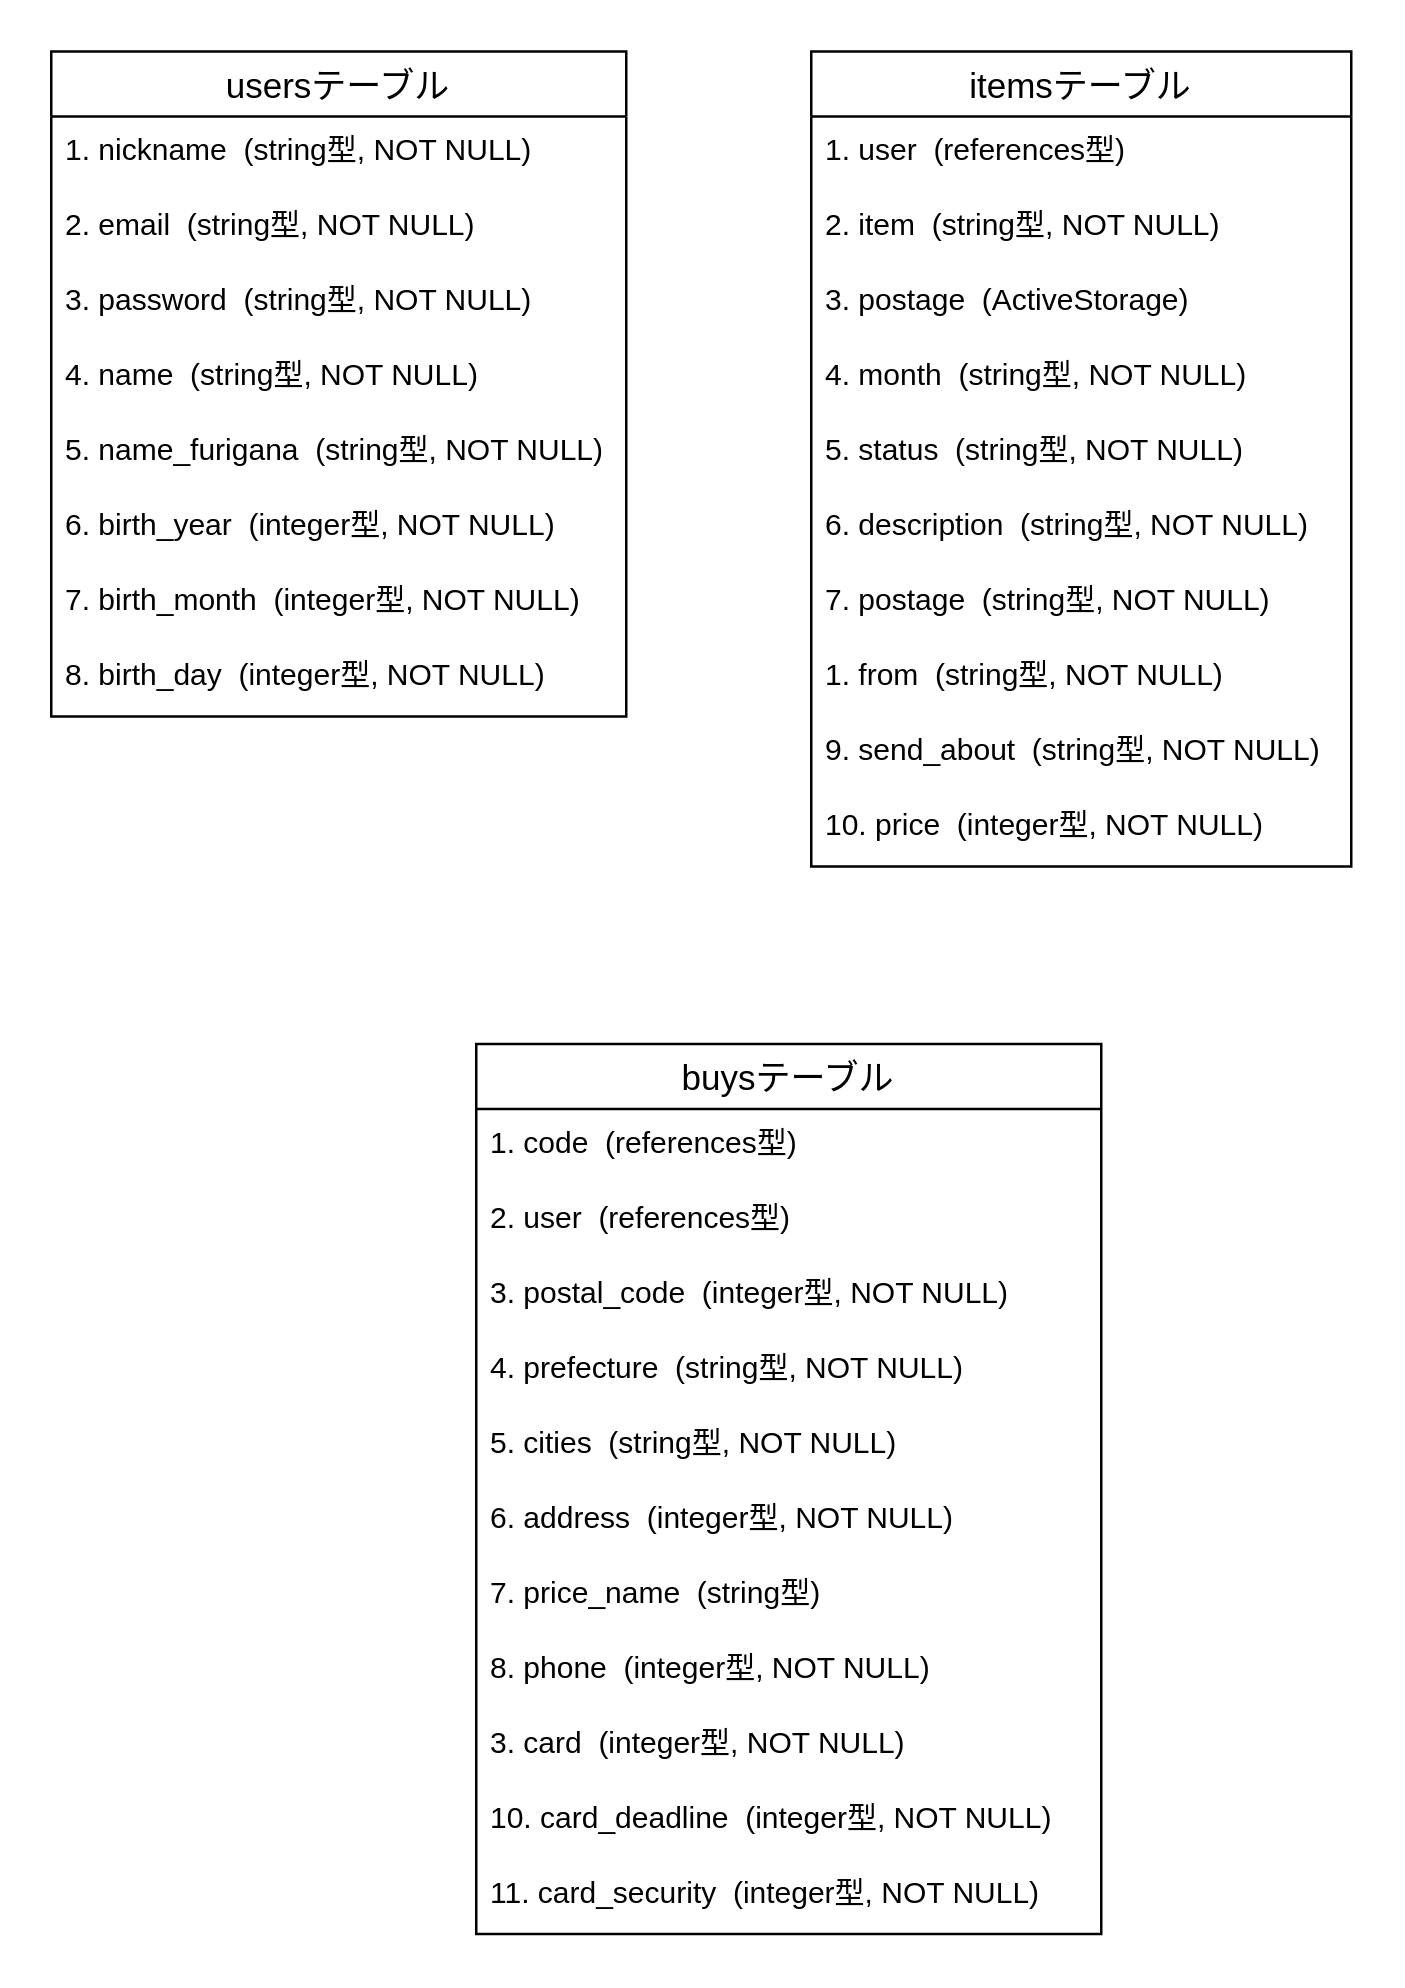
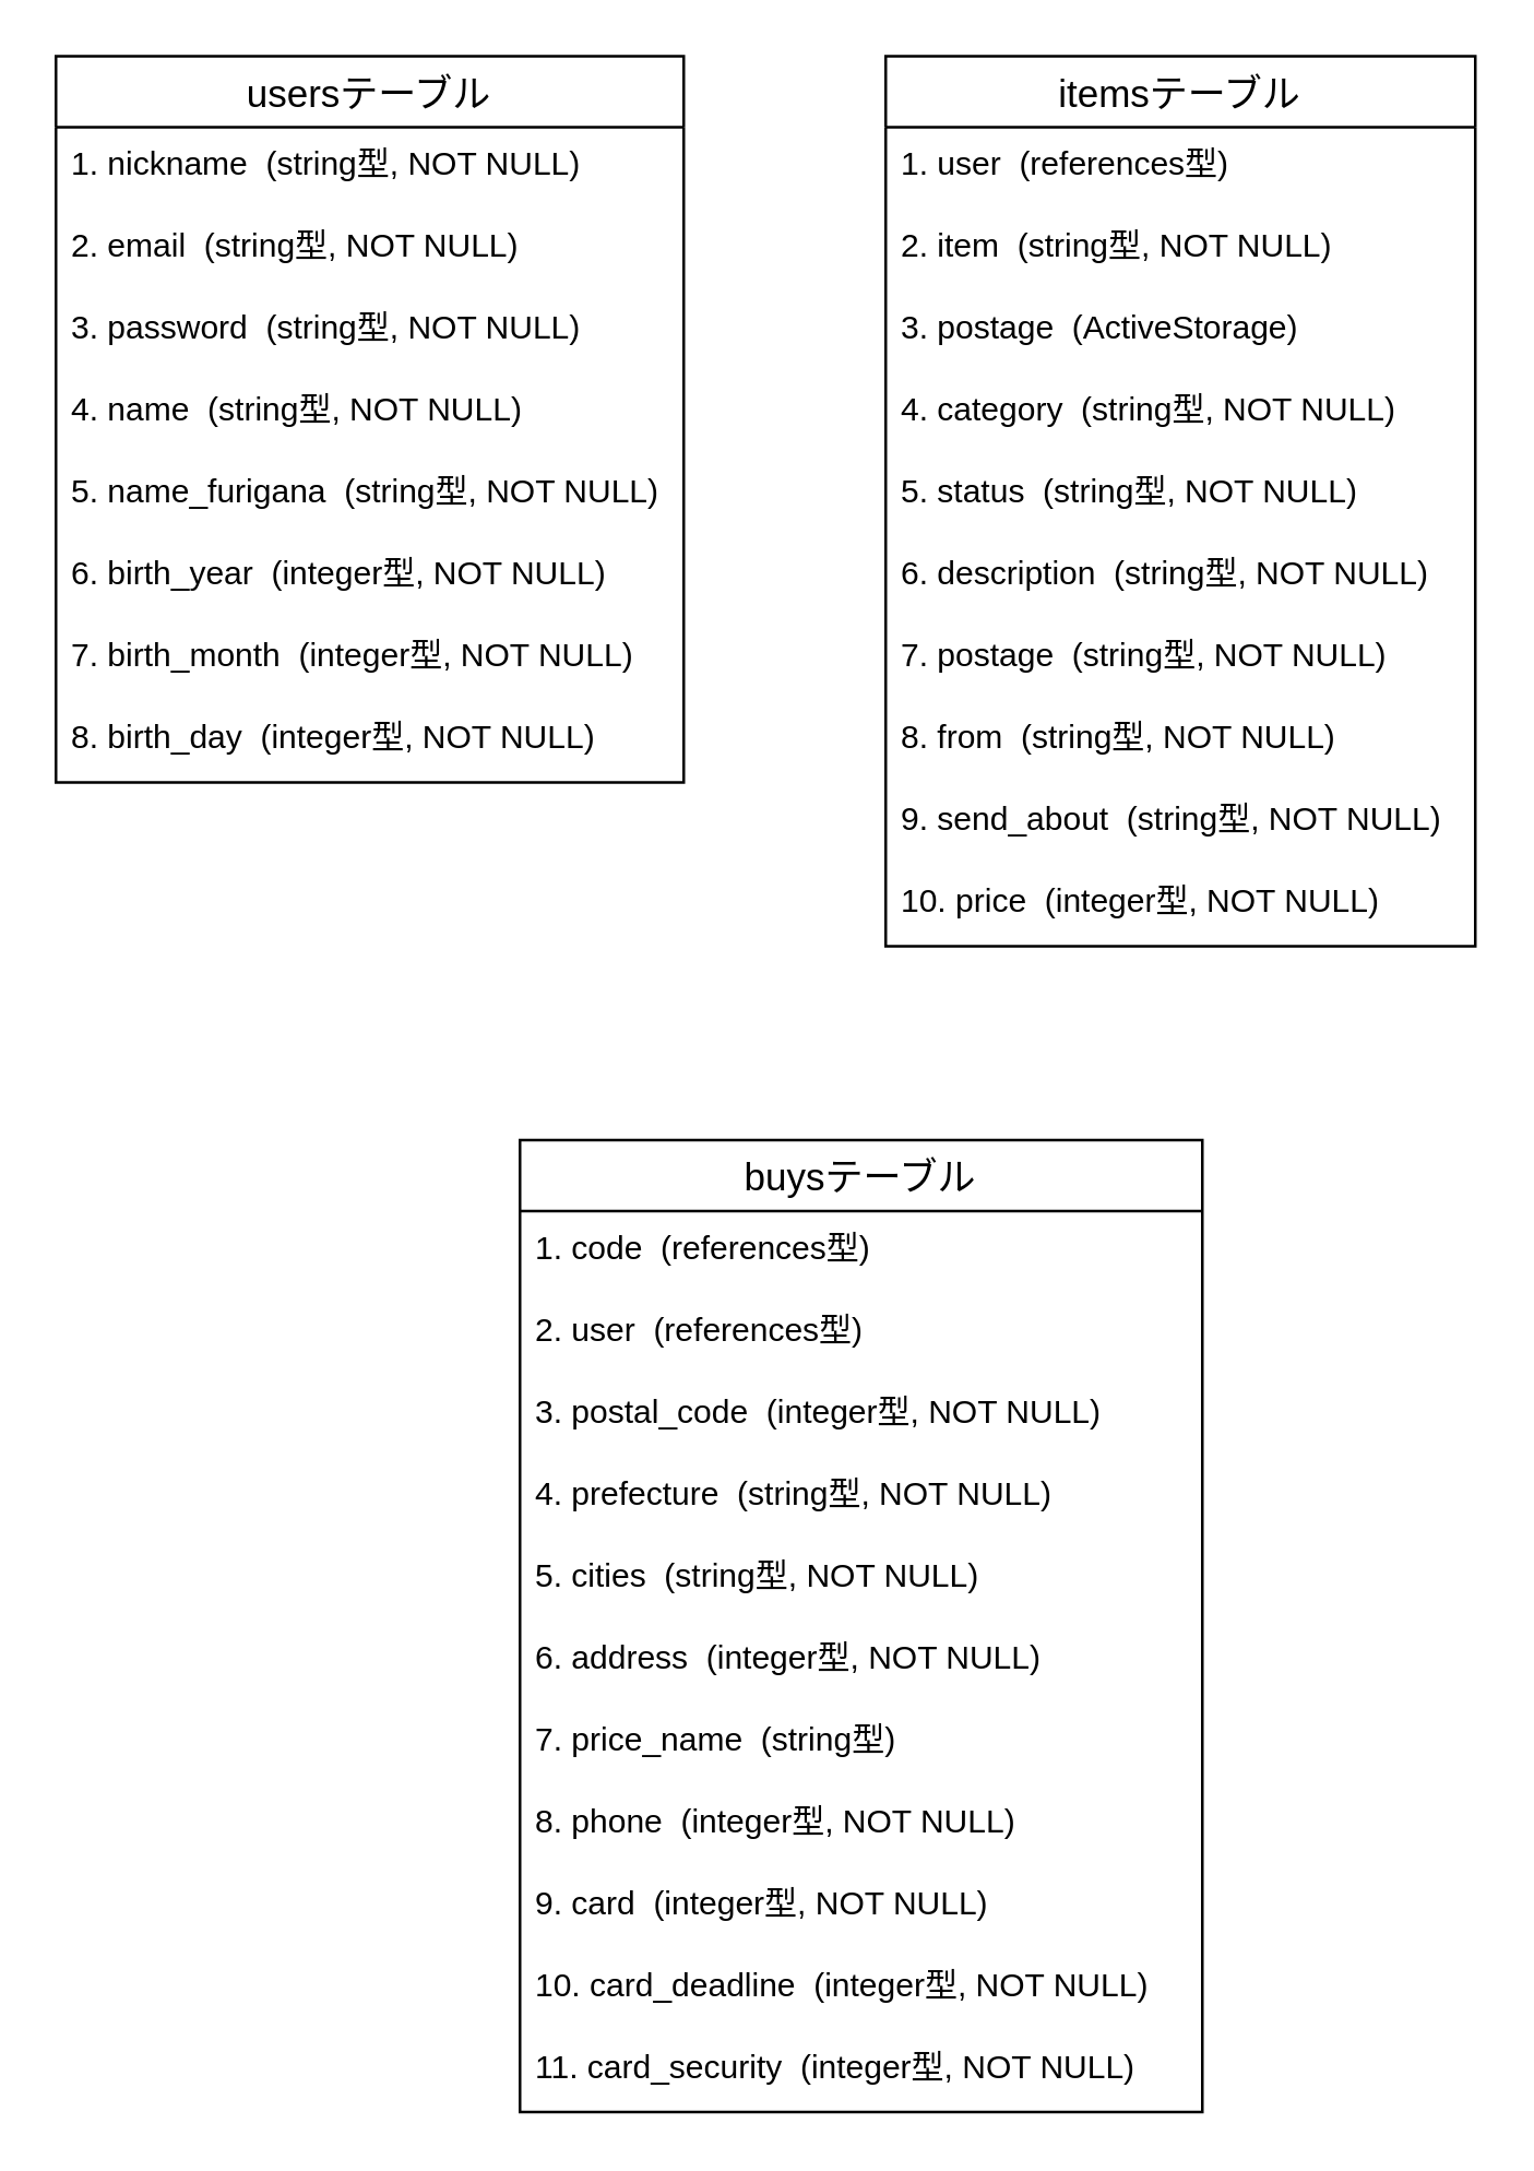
- <mxCell id="15" value="4. month  (string型, NOT NULL)" style="text;strokeColor=none;fillColor=none;spacingLeft=4;spacingRight=4;overflow=hidden;rotatable=0;points=[[0,0.5],[1,0.5]];portConstraint=eastwest;fontSize=12;" parent="11" vertex="1"><mxGeometry y="116" width="216" height="30" as="geometry" /></mxCell>
+ <mxCell id="15" value="4. category  (string型, NOT NULL)" style="text;strokeColor=none;fillColor=none;spacingLeft=4;spacingRight=4;overflow=hidden;rotatable=0;points=[[0,0.5],[1,0.5]];portConstraint=eastwest;fontSize=12;" parent="11" vertex="1"><mxGeometry y="116" width="216" height="30" as="geometry" /></mxCell>
- <mxCell id="19" value="1. from  (string型, NOT NULL)" style="text;strokeColor=none;fillColor=none;spacingLeft=4;spacingRight=4;overflow=hidden;rotatable=0;points=[[0,0.5],[1,0.5]];portConstraint=eastwest;fontSize=12;" parent="11" vertex="1"><mxGeometry y="236" width="216" height="30" as="geometry" /></mxCell>
+ <mxCell id="19" value="8. from  (string型, NOT NULL)" style="text;strokeColor=none;fillColor=none;spacingLeft=4;spacingRight=4;overflow=hidden;rotatable=0;points=[[0,0.5],[1,0.5]];portConstraint=eastwest;fontSize=12;" parent="11" vertex="1"><mxGeometry y="236" width="216" height="30" as="geometry" /></mxCell>
- <mxCell id="31" value="3. card  (integer型, NOT NULL)" style="text;strokeColor=none;fillColor=none;spacingLeft=4;spacingRight=4;overflow=hidden;rotatable=0;points=[[0,0.5],[1,0.5]];portConstraint=eastwest;fontSize=12;" parent="22" vertex="1"><mxGeometry y="266" width="250" height="30" as="geometry" /></mxCell>
+ <mxCell id="31" value="9. card  (integer型, NOT NULL)" style="text;strokeColor=none;fillColor=none;spacingLeft=4;spacingRight=4;overflow=hidden;rotatable=0;points=[[0,0.5],[1,0.5]];portConstraint=eastwest;fontSize=12;" parent="22" vertex="1"><mxGeometry y="266" width="250" height="30" as="geometry" /></mxCell>
